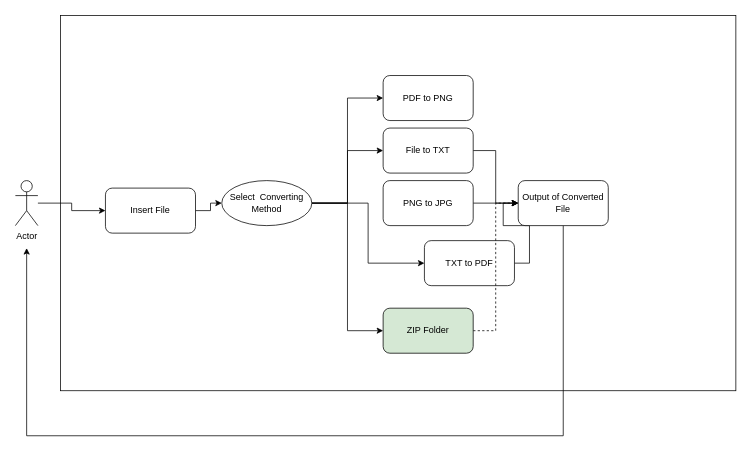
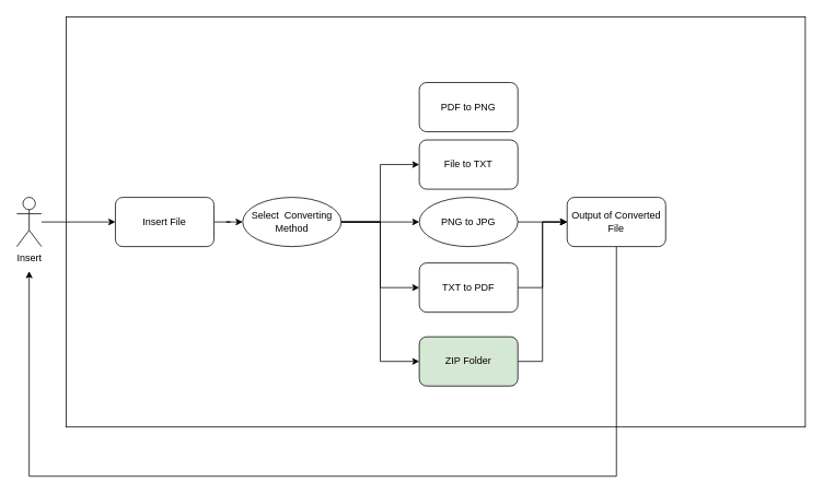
- <mxCell id="9" style="edgeStyle=orthogonalEdgeStyle;rounded=0;orthogonalLoop=1;jettySize=auto;html=1;entryX=0;entryY=0.5;entryDx=0;entryDy=0;" edge="1" parent="1" source="12" target="13"><mxGeometry relative="1" as="geometry" /></mxCell>
- <mxCell id="14" style="edgeStyle=orthogonalEdgeStyle;rounded=0;orthogonalLoop=1;jettySize=auto;html=1;entryX=0;entryY=0.5;entryDx=0;entryDy=0;" edge="1" parent="1" source="15" target="23"><mxGeometry relative="1" as="geometry" /></mxCell>
+ <mxCell id="7" style="edgeStyle=orthogonalEdgeStyle;rounded=0;orthogonalLoop=1;jettySize=auto;html=1;entryX=0;entryY=0.5;entryDx=0;entryDy=0;" edge="1" parent="1" source="12" target="17"><mxGeometry relative="1" as="geometry" /></mxCell>
- <mxCell id="17" value="PNG to JPG" style="rounded=1;whiteSpace=wrap;html=1;" vertex="1" parent="1"><mxGeometry x="510" y="240" width="120" height="60" as="geometry" /></mxCell>
+ <mxCell id="17" value="PNG to JPG" style="ellipse;whiteSpace=wrap;html=1;" vertex="1" parent="1"><mxGeometry x="510" y="240" width="120" height="60" as="geometry" /></mxCell>
- <mxCell id="6" value="Insert File" style="rounded=1;whiteSpace=wrap;html=1;" vertex="1" parent="1"><mxGeometry x="140" y="250" width="120" height="60" as="geometry" /></mxCell>
+ <mxCell id="6" value="Insert File" style="rounded=1;whiteSpace=wrap;html=1;" vertex="1" parent="1"><mxGeometry x="140" y="240" width="120" height="60" as="geometry" /></mxCell>
- <mxCell id="4" value="Actor" style="shape=umlActor;verticalLabelPosition=bottom;verticalAlign=top;html=1;outlineConnect=0;" vertex="1" parent="1"><mxGeometry x="20" y="240" width="30" height="60" as="geometry" /></mxCell>
+ <mxCell id="4" value="Insert" style="shape=umlActor;verticalLabelPosition=bottom;verticalAlign=top;html=1;outlineConnect=0;" vertex="1" parent="1"><mxGeometry x="20" y="240" width="30" height="60" as="geometry" /></mxCell>
- <mxCell id="19" value="TXT to PDF" style="rounded=1;whiteSpace=wrap;html=1;" vertex="1" parent="1"><mxGeometry x="565" y="320" width="120" height="60" as="geometry" /></mxCell>
+ <mxCell id="19" value="TXT to PDF" style="rounded=1;whiteSpace=wrap;html=1;" vertex="1" parent="1"><mxGeometry x="510" y="320" width="120" height="60" as="geometry" /></mxCell>
- <mxCell id="20" style="edgeStyle=orthogonalEdgeStyle;rounded=0;orthogonalLoop=1;jettySize=auto;html=1;entryX=0;entryY=0.5;entryDx=0;entryDy=0;dashed=1;" edge="1" parent="1" source="21" target="23"><mxGeometry relative="1" as="geometry" /></mxCell>
+ <mxCell id="20" style="edgeStyle=orthogonalEdgeStyle;rounded=0;orthogonalLoop=1;jettySize=auto;html=1;entryX=0;entryY=0.5;entryDx=0;entryDy=0;" edge="1" parent="1" source="21" target="23"><mxGeometry relative="1" as="geometry" /></mxCell>
